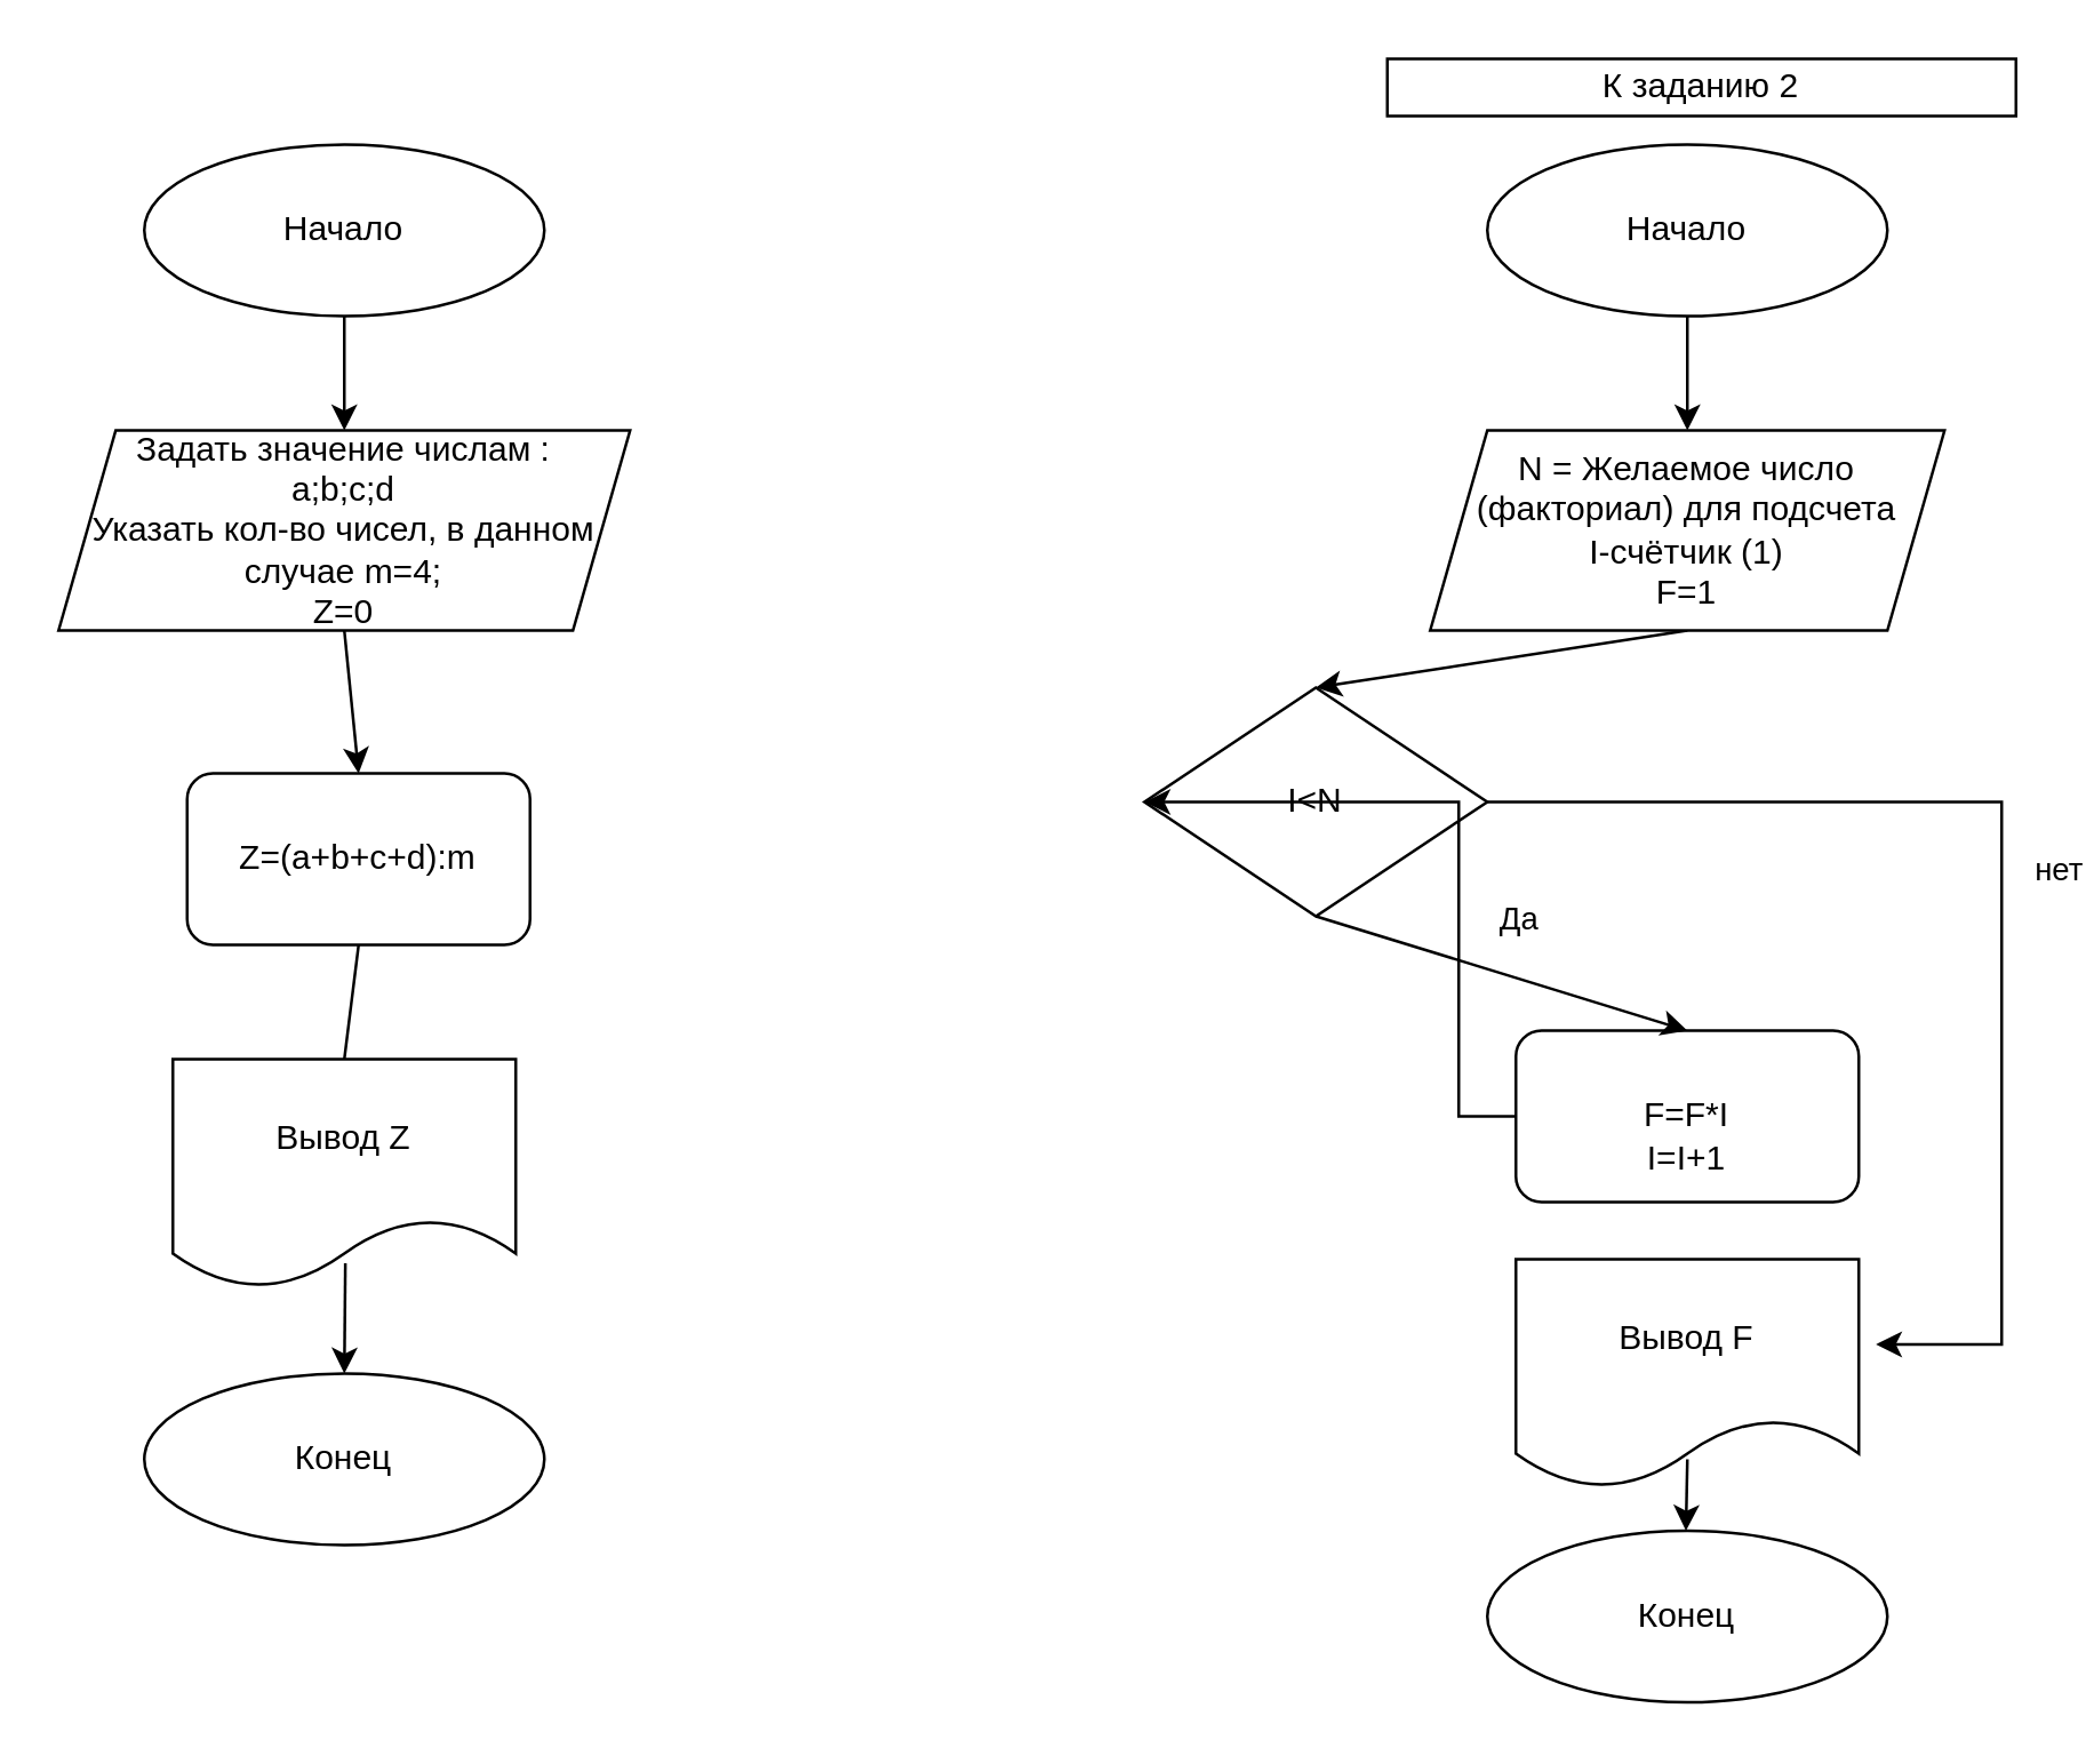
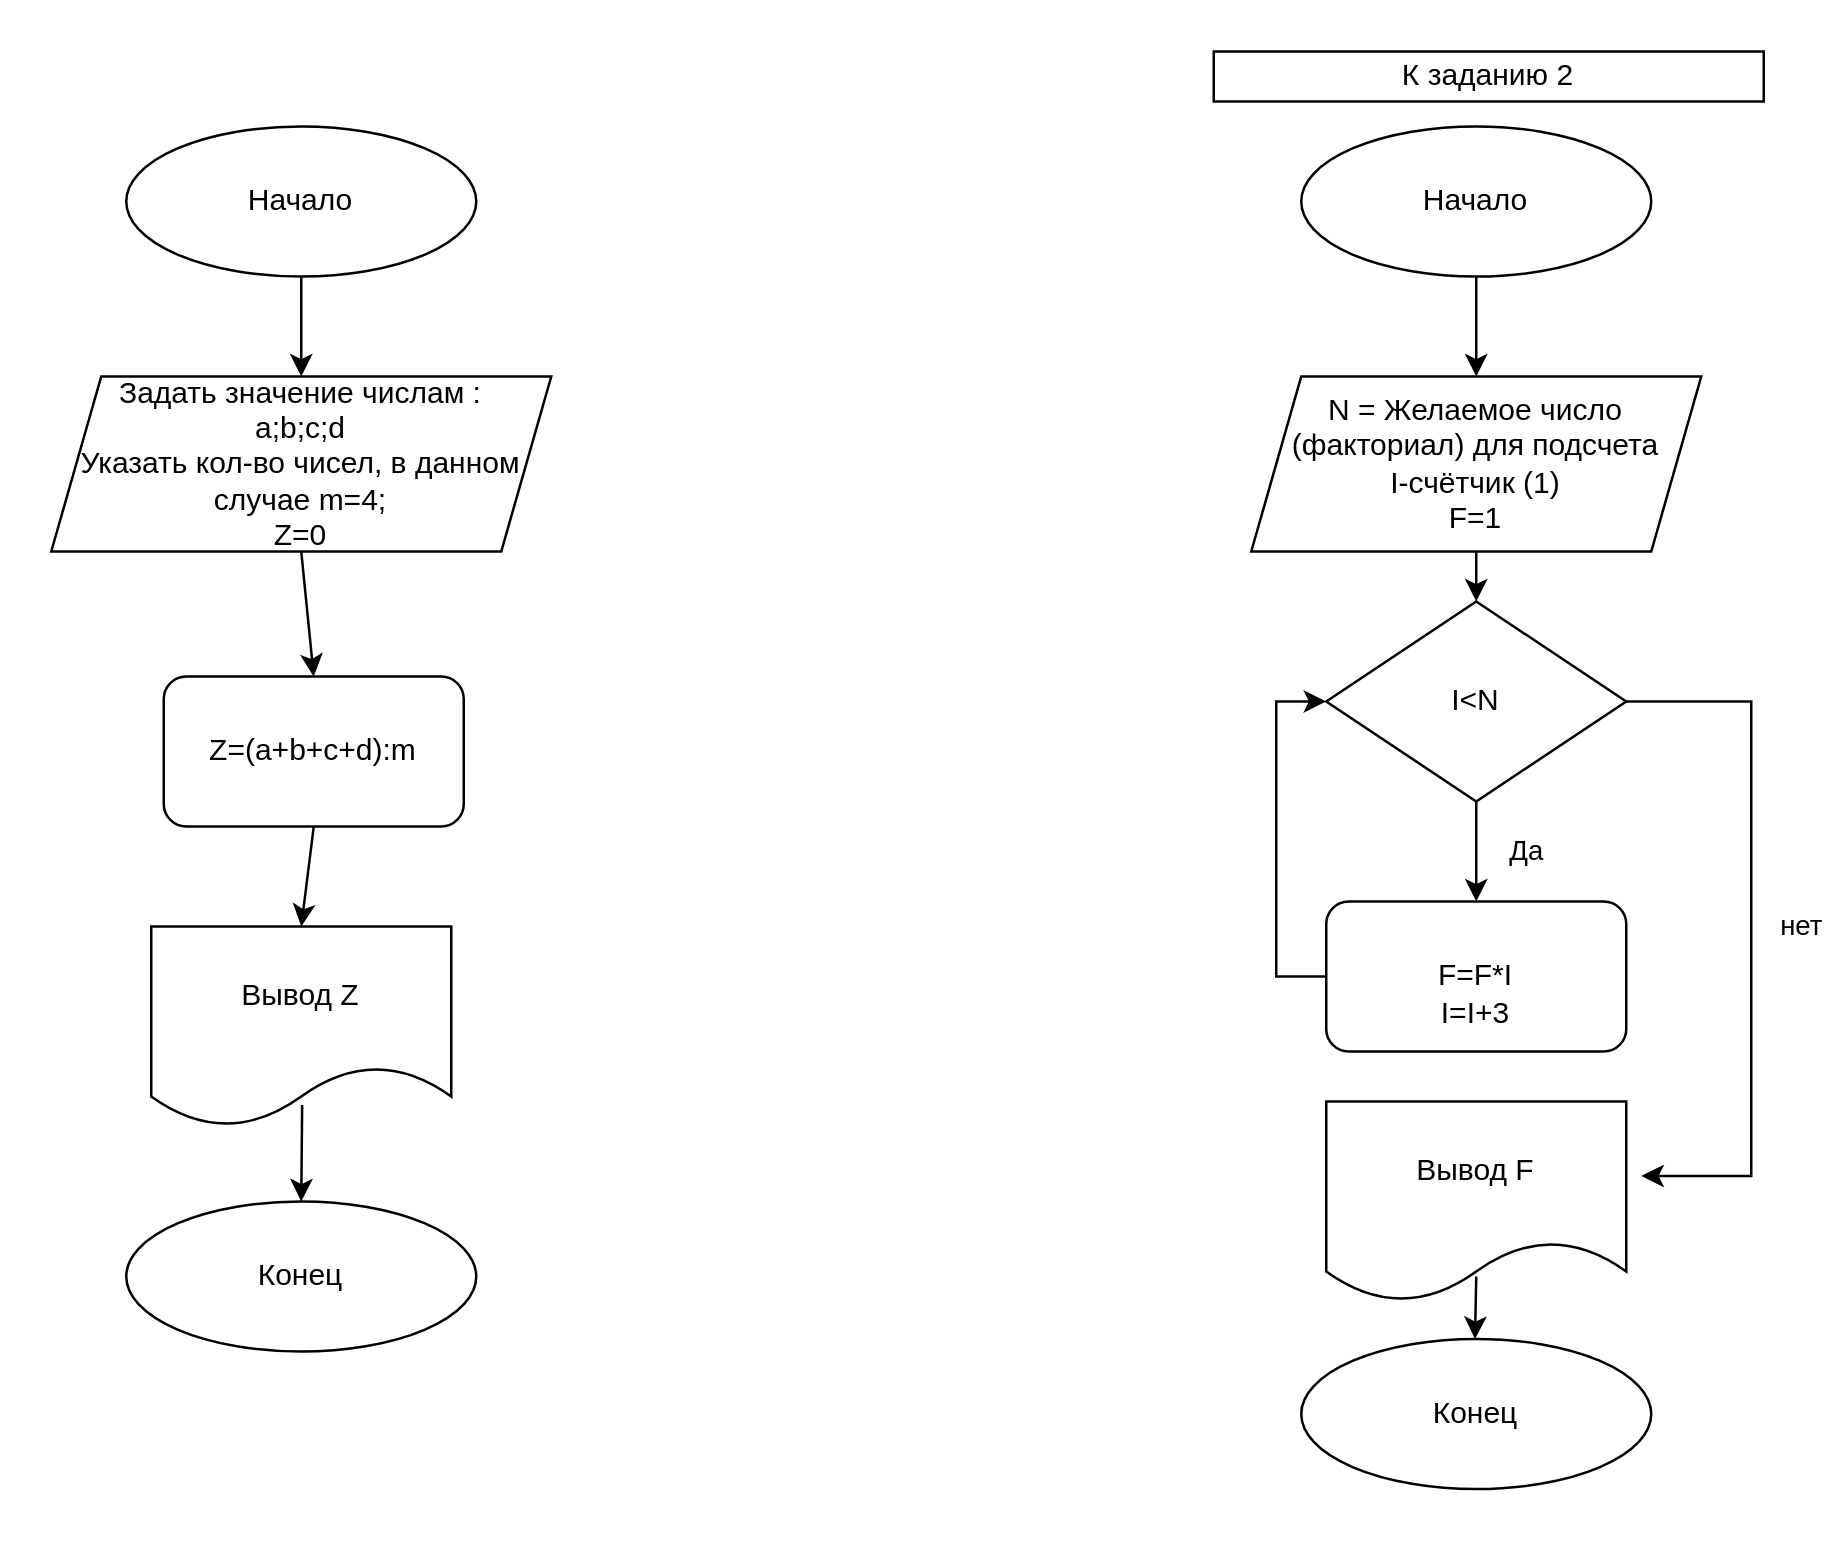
- <mxCell id="7" value="&lt;font style=&quot;vertical-align: inherit;&quot;&gt;&lt;font style=&quot;vertical-align: inherit;&quot;&gt;&lt;font style=&quot;vertical-align: inherit;&quot;&gt;&lt;font style=&quot;vertical-align: inherit;&quot;&gt;I&amp;lt;N&lt;/font&gt;&lt;/font&gt;&lt;/font&gt;&lt;/font&gt;" style="rhombus;whiteSpace=wrap;html=1;" vertex="1" parent="1"><mxGeometry x="400" y="240" width="120" height="80" as="geometry" /></mxCell>
+ <mxCell id="7" value="&lt;font style=&quot;vertical-align: inherit;&quot;&gt;&lt;font style=&quot;vertical-align: inherit;&quot;&gt;&lt;font style=&quot;vertical-align: inherit;&quot;&gt;&lt;font style=&quot;vertical-align: inherit;&quot;&gt;I&amp;lt;N&lt;/font&gt;&lt;/font&gt;&lt;/font&gt;&lt;/font&gt;" style="rhombus;whiteSpace=wrap;html=1;" vertex="1" parent="1"><mxGeometry x="530" y="240" width="120" height="80" as="geometry" /></mxCell>
- <mxCell id="20" value="" style="endArrow=none;html=1;rounded=0;exitX=0.5;exitY=1;exitDx=0;exitDy=0;entryX=0.5;entryY=0;entryDx=0;entryDy=0;" edge="1" parent="1" source="18" target="14"><mxGeometry width="50" height="50" relative="1" as="geometry"><mxPoint x="350" y="290" as="sourcePoint" /><mxPoint x="400" y="240" as="targetPoint" /></mxGeometry></mxCell>
+ <mxCell id="20" value="" style="endArrow=classic;html=1;rounded=0;exitX=0.5;exitY=1;exitDx=0;exitDy=0;entryX=0.5;entryY=0;entryDx=0;entryDy=0;" edge="1" parent="1" source="18" target="14"><mxGeometry width="50" height="50" relative="1" as="geometry"><mxPoint x="350" y="290" as="sourcePoint" /><mxPoint x="400" y="240" as="targetPoint" /></mxGeometry></mxCell>
- <mxCell id="11" value="&lt;br&gt;F=F*I&lt;br&gt;I=I+1" style="rounded=1;whiteSpace=wrap;html=1;" vertex="1" parent="1"><mxGeometry x="530" y="360" width="120" height="60" as="geometry" /></mxCell>
+ <mxCell id="11" value="&lt;br&gt;F=F*I&lt;br&gt;I=I+3" style="rounded=1;whiteSpace=wrap;html=1;" vertex="1" parent="1"><mxGeometry x="530" y="360" width="120" height="60" as="geometry" /></mxCell>
